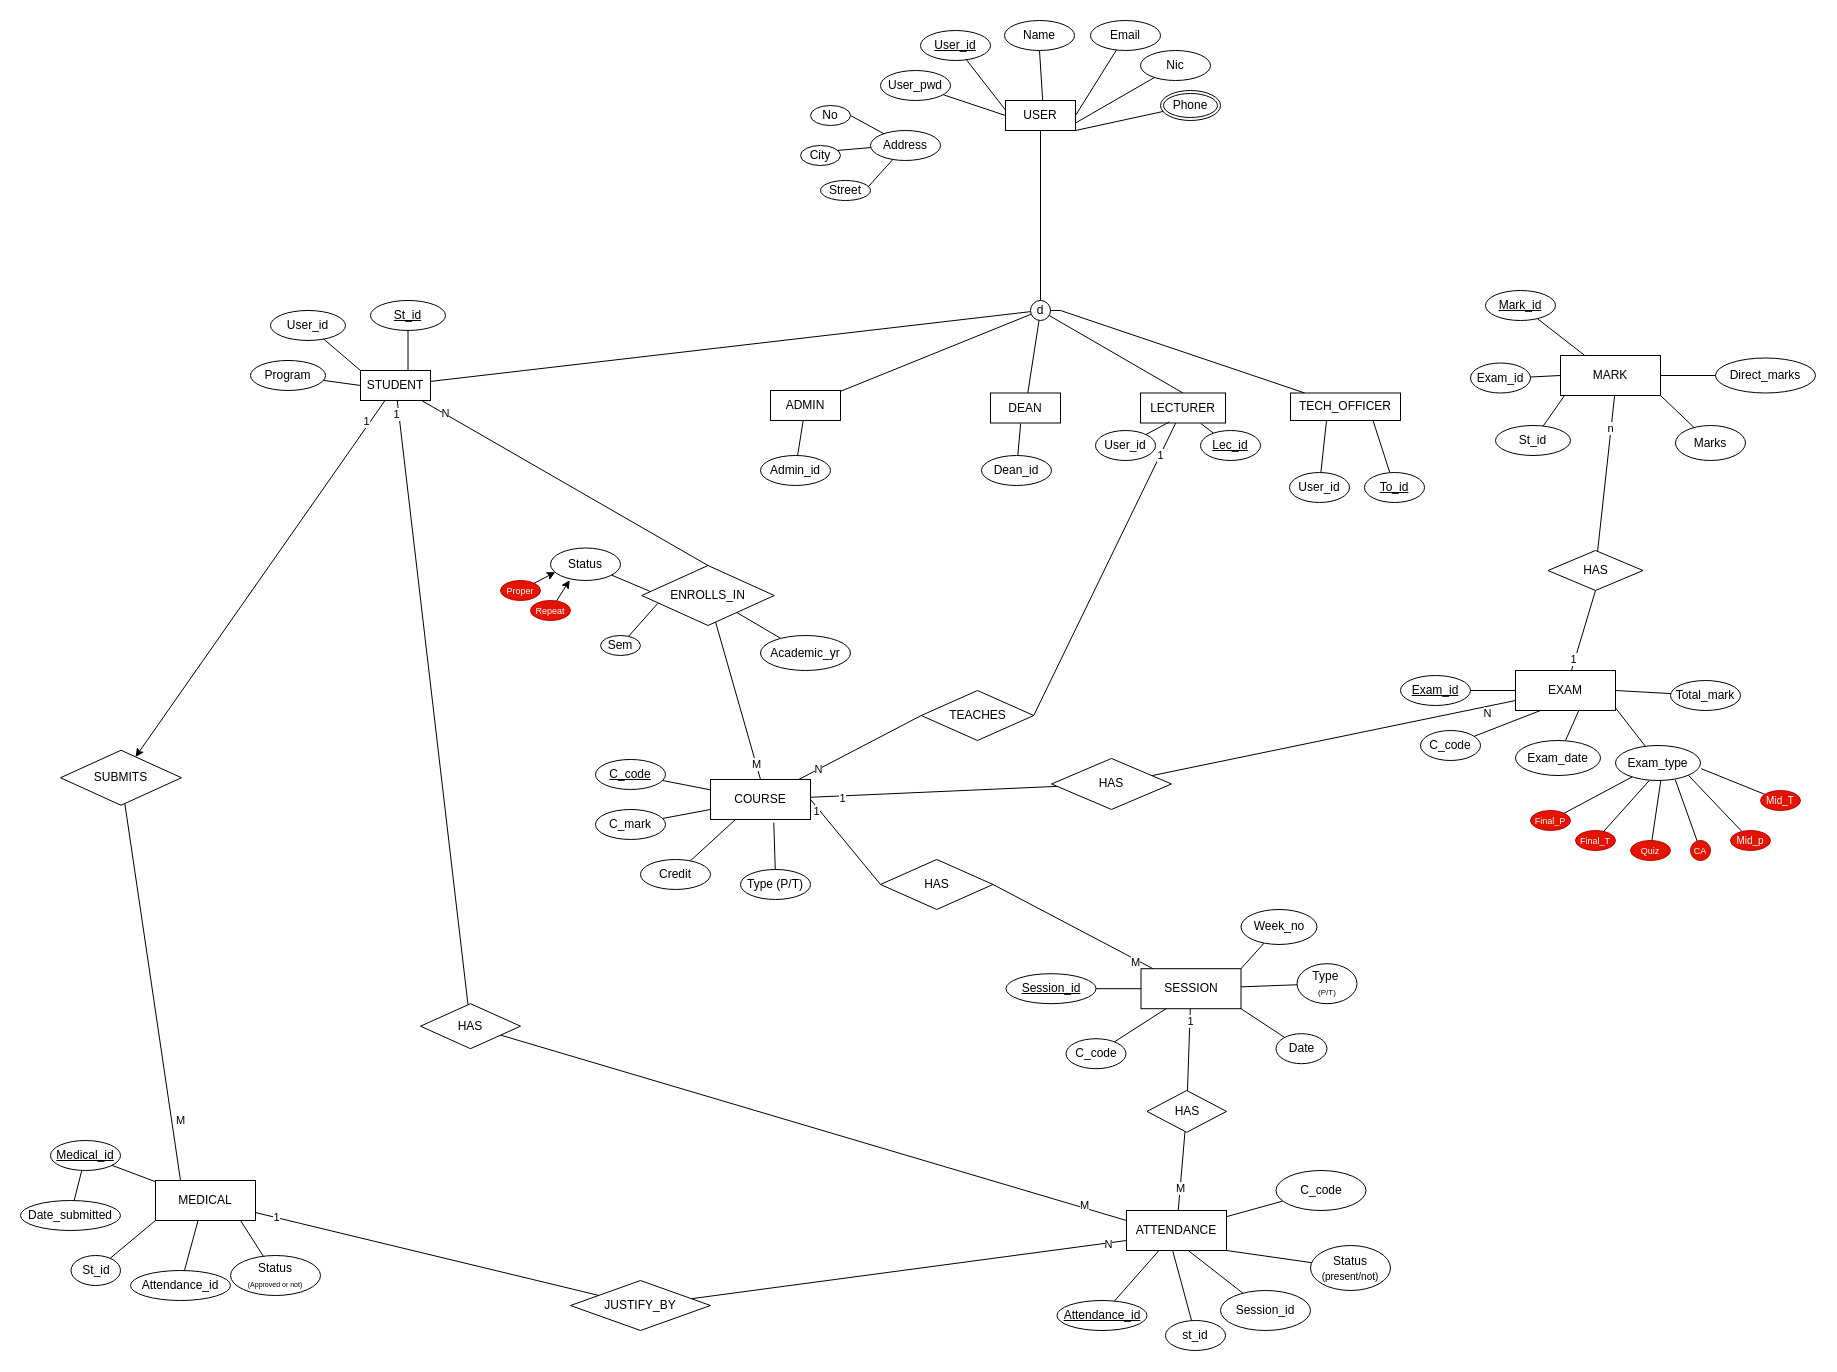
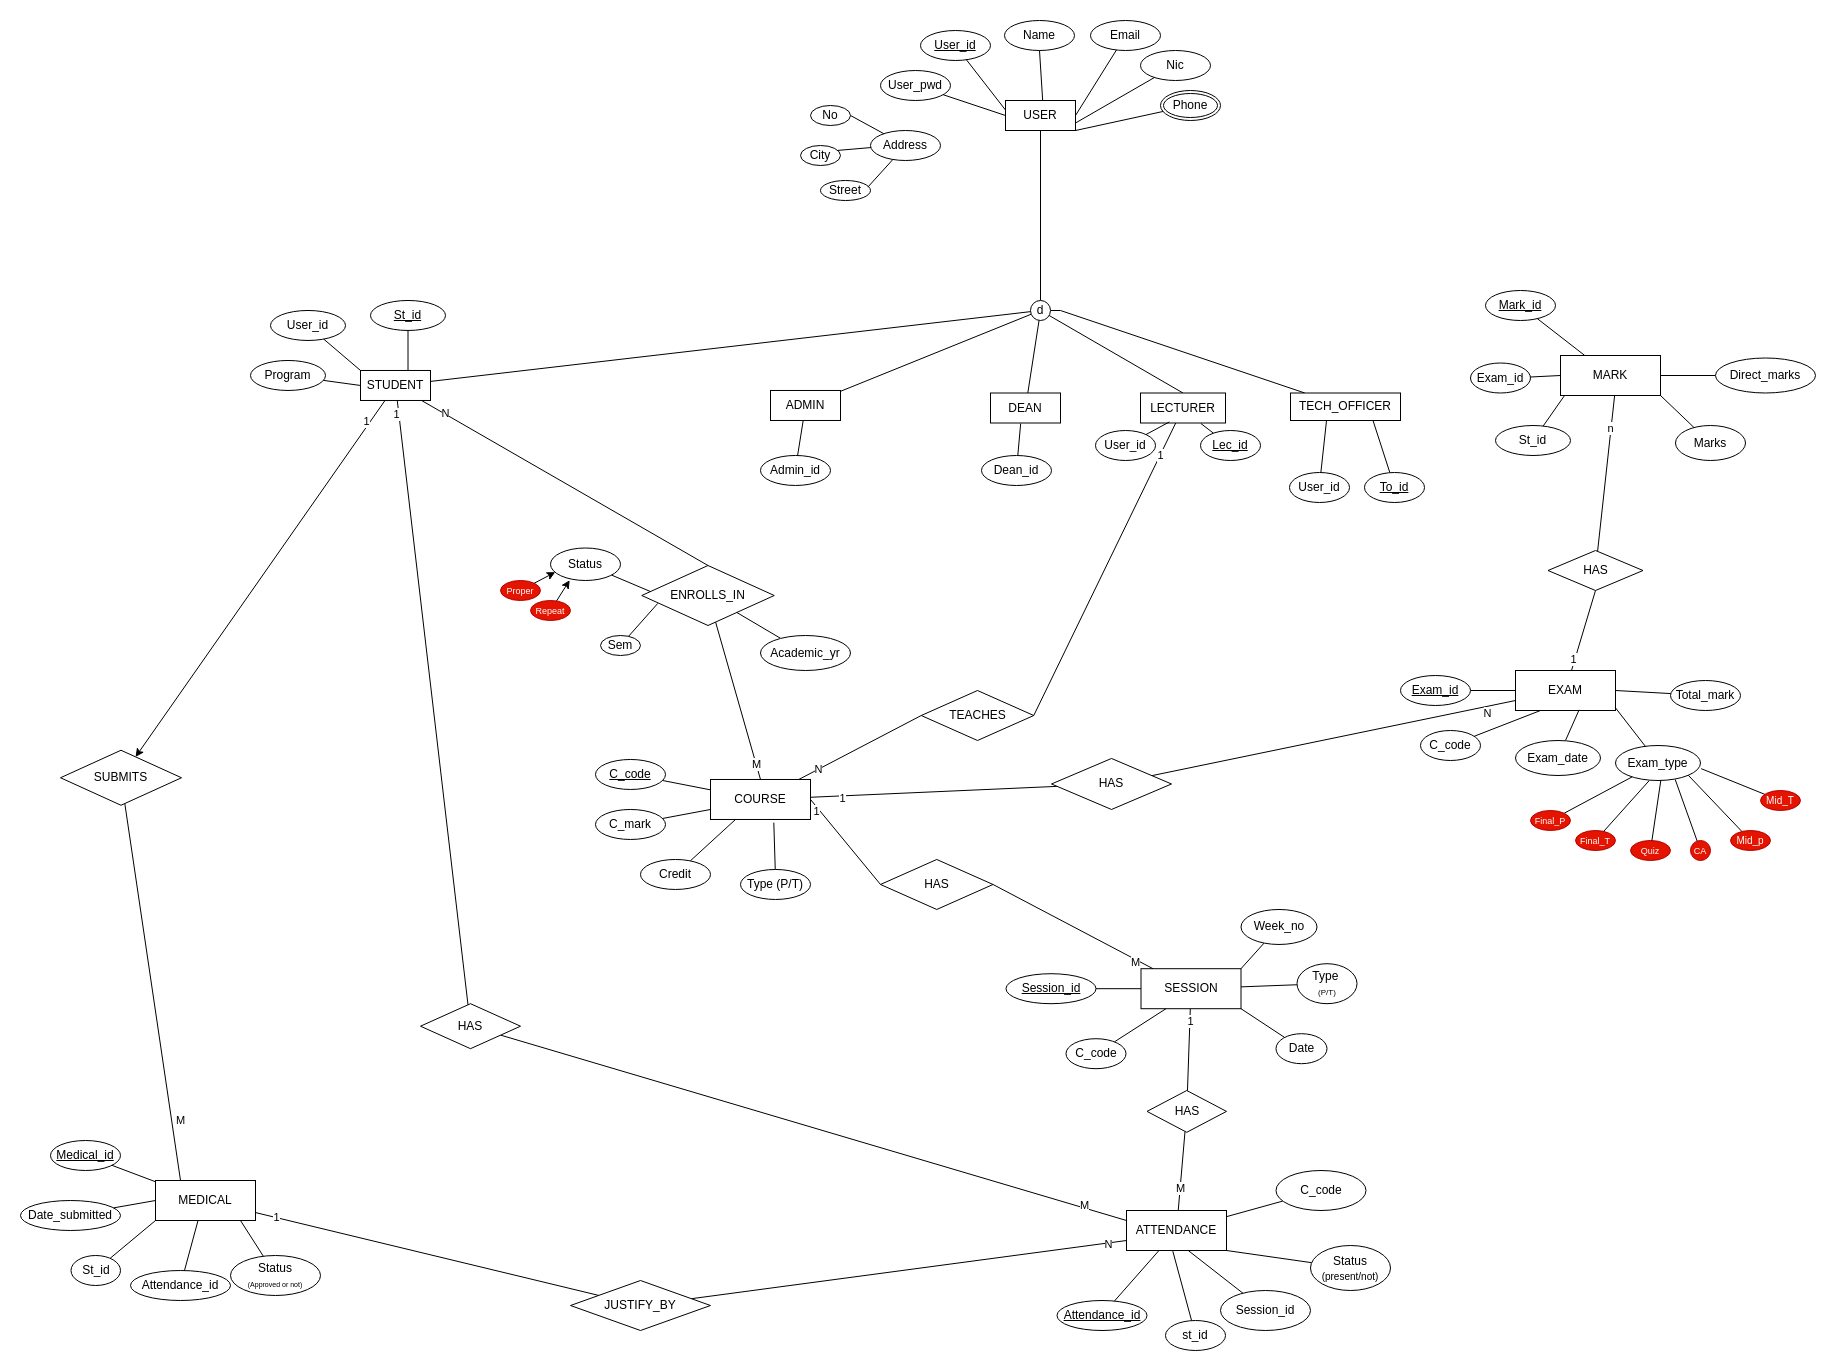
- <mxCell id="62" style="edgeStyle=none;rounded=0;orthogonalLoop=1;jettySize=auto;html=1;endArrow=none;startFill=0;" edge="1" parent="1" source="63" target="61"><mxGeometry relative="1" as="geometry" /></mxCell>
+ <mxCell id="62" style="edgeStyle=none;rounded=0;orthogonalLoop=1;jettySize=auto;html=1;entryX=0;entryY=0.5;entryDx=0;entryDy=0;endArrow=none;startFill=0;" edge="1" parent="1" source="63" target="59"><mxGeometry relative="1" as="geometry" /></mxCell>
